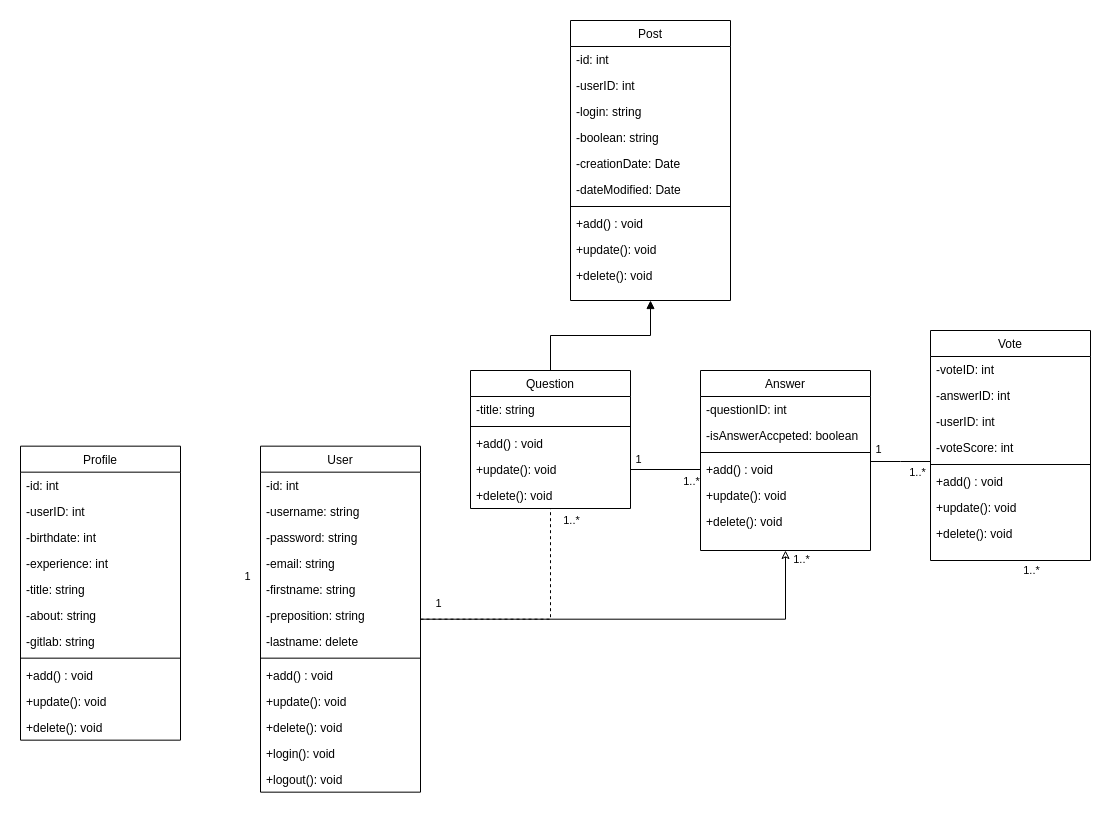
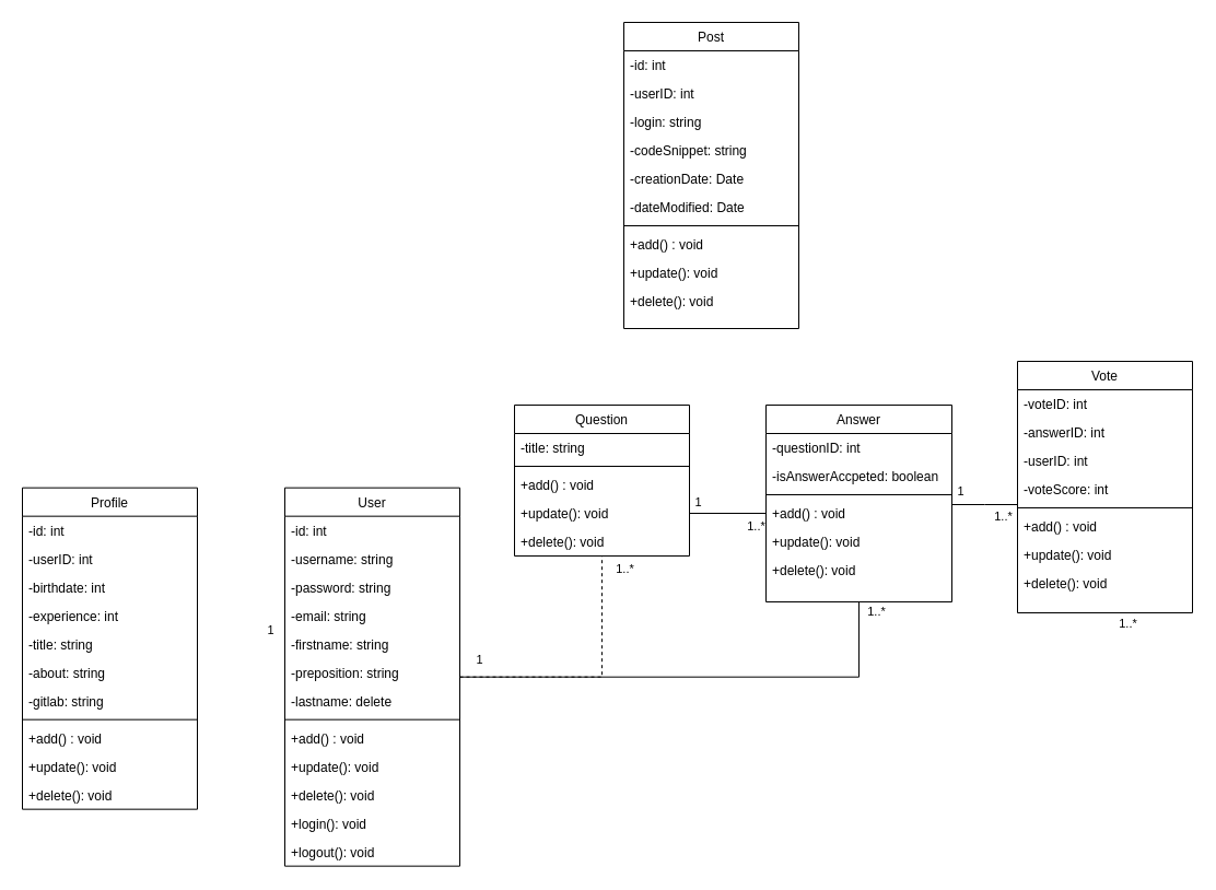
- <mxCell id="68" value="-boolean: string" style="text;align=left;verticalAlign=top;spacingLeft=4;spacingRight=4;overflow=hidden;rotatable=0;points=[[0,0.5],[1,0.5]];portConstraint=eastwest;rounded=0;shadow=0;html=0;" vertex="1" parent="64"><mxGeometry y="104" width="160" height="26" as="geometry" /></mxCell>
+ <mxCell id="68" value="-codeSnippet: string" style="text;align=left;verticalAlign=top;spacingLeft=4;spacingRight=4;overflow=hidden;rotatable=0;points=[[0,0.5],[1,0.5]];portConstraint=eastwest;rounded=0;shadow=0;html=0;" vertex="1" parent="64"><mxGeometry y="104" width="160" height="26" as="geometry" /></mxCell>
- <mxCell id="63" style="edgeStyle=orthogonalEdgeStyle;rounded=0;orthogonalLoop=1;jettySize=auto;html=1;entryX=0.5;entryY=0;entryDx=0;entryDy=0;endArrow=none;endFill=0;startArrow=block;startFill=1;" edge="1" parent="1" source="64" target="19"><mxGeometry relative="1" as="geometry" /></mxCell>
- <mxCell id="3" style="edgeStyle=orthogonalEdgeStyle;rounded=0;orthogonalLoop=1;jettySize=auto;html=1;entryX=0.5;entryY=1;entryDx=0;entryDy=0;endArrow=classic;endFill=0;" edge="1" parent="1" source="4" target="26"><mxGeometry relative="1" as="geometry" /></mxCell>
+ <mxCell id="3" style="edgeStyle=orthogonalEdgeStyle;rounded=0;orthogonalLoop=1;jettySize=auto;html=1;entryX=0.5;entryY=1;entryDx=0;entryDy=0;endArrow=none;endFill=0;" edge="1" parent="1" source="4" target="26"><mxGeometry relative="1" as="geometry" /></mxCell>
